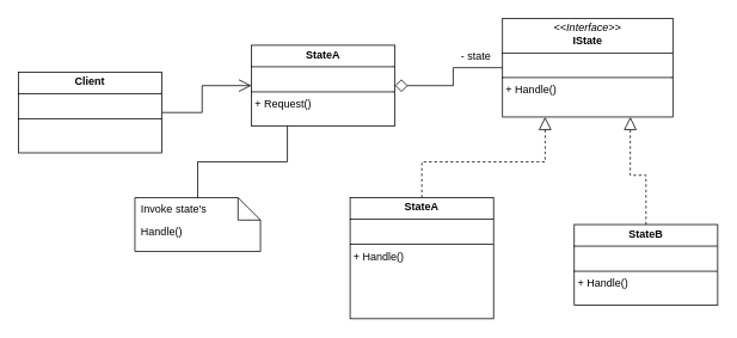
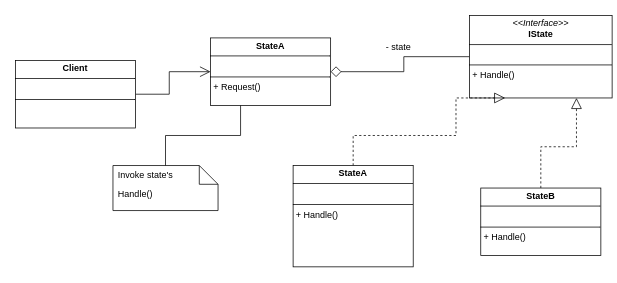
- <mxCell id="6" value="&lt;p style=&quot;margin:0px;margin-top:4px;text-align:center;&quot;&gt;&lt;i&gt;&amp;lt;&amp;lt;Interface&amp;gt;&amp;gt;&lt;/i&gt;&lt;br&gt;&lt;b&gt;IState&lt;/b&gt;&lt;/p&gt;&lt;hr size=&quot;1&quot; style=&quot;border-style:solid;&quot;&gt;&lt;p style=&quot;margin:0px;margin-left:4px;&quot;&gt;&lt;br&gt;&lt;/p&gt;&lt;hr size=&quot;1&quot; style=&quot;border-style:solid;&quot;&gt;&lt;p style=&quot;margin:0px;margin-left:4px;&quot;&gt;+ Handle()&lt;br&gt;&lt;/p&gt;" style="verticalAlign=top;align=left;overflow=fill;html=1;whiteSpace=wrap;" vertex="1" parent="1"><mxGeometry x="560" y="20" width="190" height="110" as="geometry" /></mxCell>
+ <mxCell id="6" value="&lt;p style=&quot;margin:0px;margin-top:4px;text-align:center;&quot;&gt;&lt;i&gt;&amp;lt;&amp;lt;Interface&amp;gt;&amp;gt;&lt;/i&gt;&lt;br&gt;&lt;b&gt;IState&lt;/b&gt;&lt;/p&gt;&lt;hr size=&quot;1&quot; style=&quot;border-style:solid;&quot;&gt;&lt;p style=&quot;margin:0px;margin-left:4px;&quot;&gt;&lt;br&gt;&lt;/p&gt;&lt;hr size=&quot;1&quot; style=&quot;border-style:solid;&quot;&gt;&lt;p style=&quot;margin:0px;margin-left:4px;&quot;&gt;+ Handle()&lt;br&gt;&lt;/p&gt;" style="verticalAlign=top;align=left;overflow=fill;html=1;whiteSpace=wrap;" vertex="1" parent="1"><mxGeometry x="625" y="20" width="190" height="110" as="geometry" /></mxCell>
